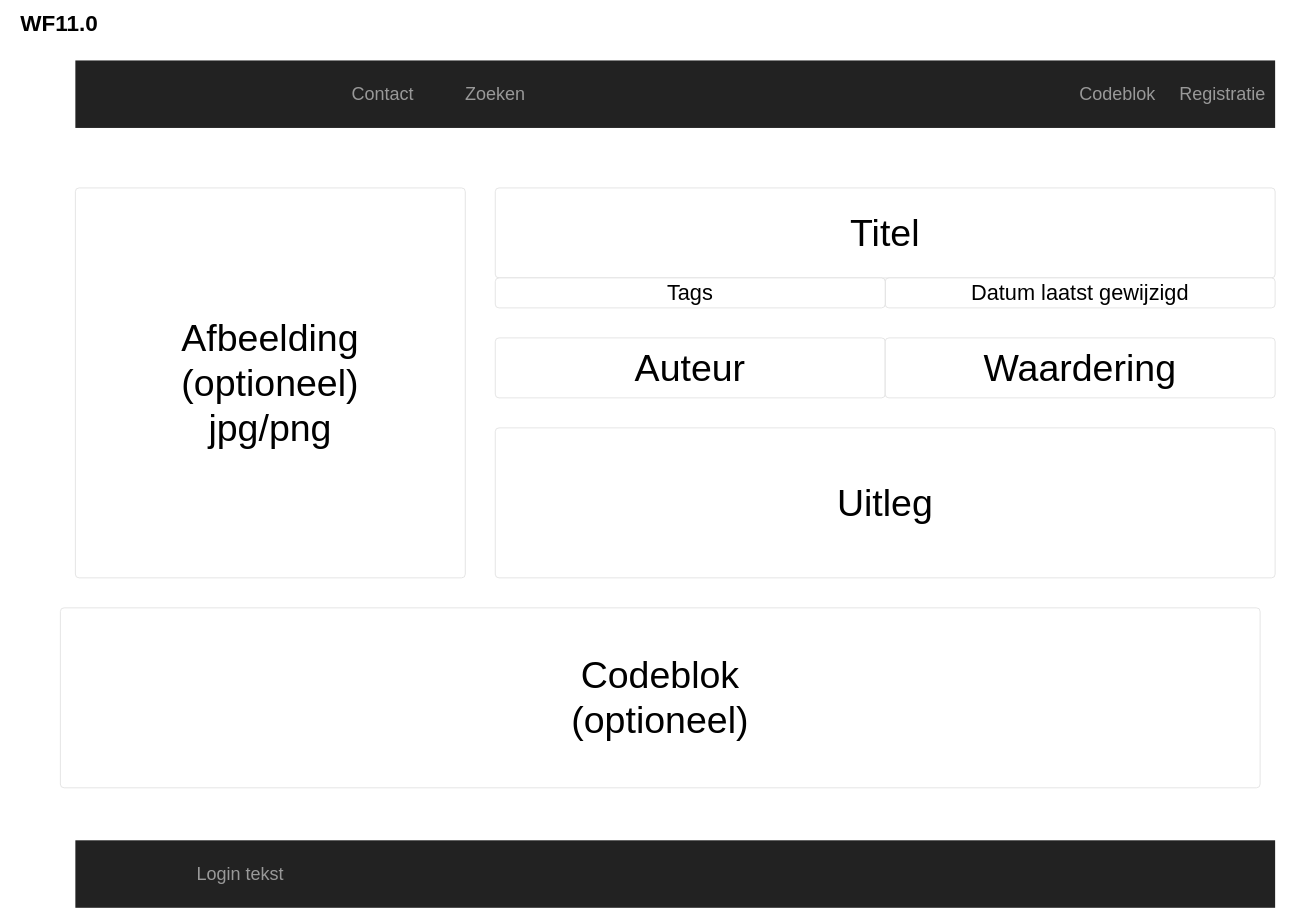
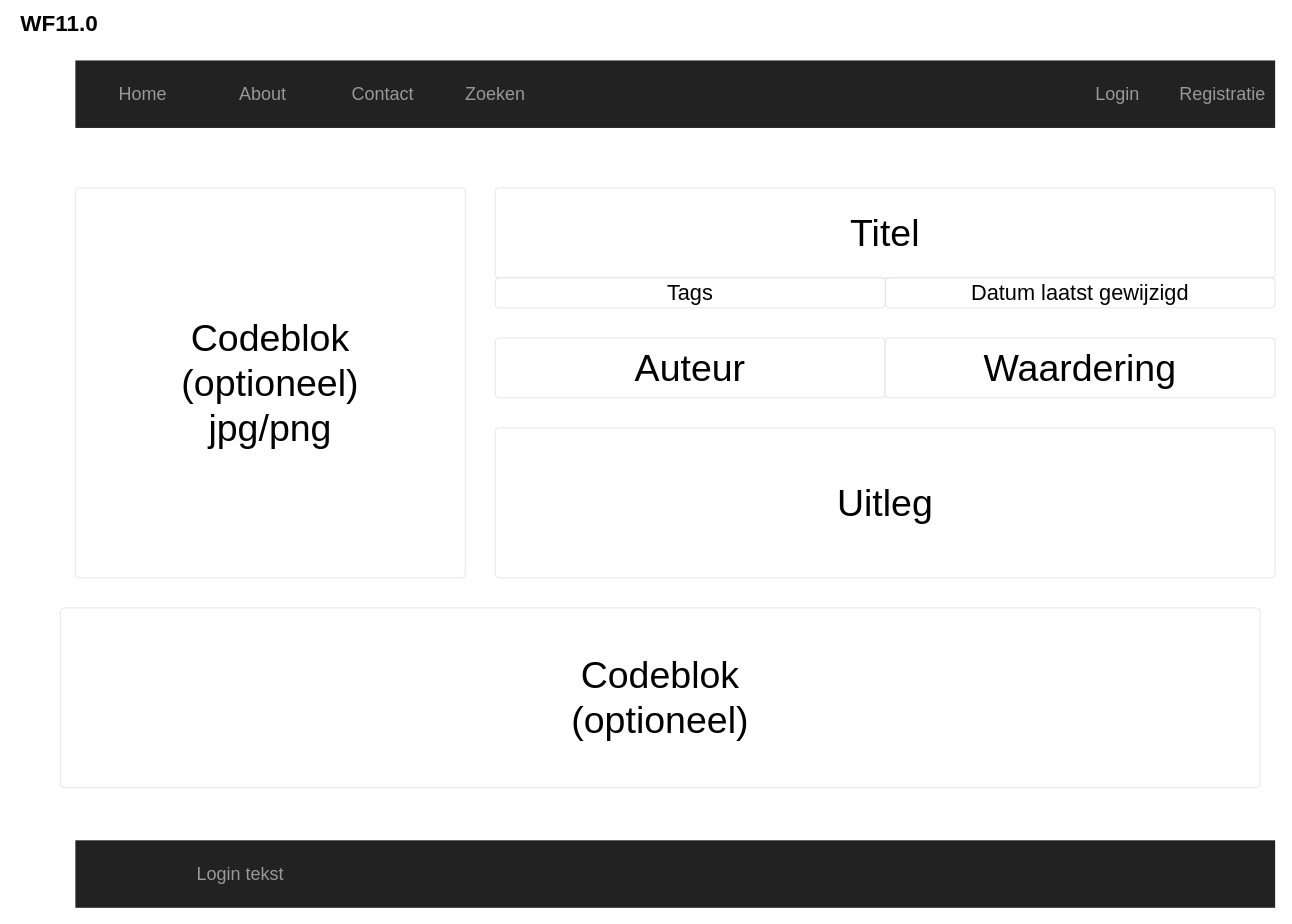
+ <mxCell id="8" value="Home" style="html=1;shadow=0;dashed=0;fillColor=none;strokeColor=none;shape=mxgraph.bootstrap.rect;fontColor=#999999;whiteSpace=wrap;fontSize=24;" parent="2" vertex="1"><mxGeometry x="20.003" width="140" height="90" as="geometry" /></mxCell>
+ <mxCell id="7" value="About" style="html=1;shadow=0;dashed=0;fillColor=none;strokeColor=none;shape=mxgraph.bootstrap.rect;fontColor=#999999;whiteSpace=wrap;fontSize=24;" parent="2" vertex="1"><mxGeometry x="179.993" width="140" height="90" as="geometry" /></mxCell>
- <mxCell id="4" value="Codeblok" style="html=1;shadow=0;dashed=0;fillColor=none;strokeColor=none;shape=mxgraph.bootstrap.rect;fontColor=#999999;whiteSpace=wrap;fontSize=24;" parent="2" vertex="1"><mxGeometry x="1320" width="140" height="90" as="geometry" /></mxCell>
+ <mxCell id="4" value="Login" style="html=1;shadow=0;dashed=0;fillColor=none;strokeColor=none;shape=mxgraph.bootstrap.rect;fontColor=#999999;whiteSpace=wrap;fontSize=24;" parent="2" vertex="1"><mxGeometry x="1320" width="140" height="90" as="geometry" /></mxCell>
- <mxCell id="12" value="&lt;font style=&quot;font-size: 50px&quot;&gt;Afbeelding &lt;br&gt;(optioneel)&lt;br&gt;jpg/png&lt;br&gt;&lt;/font&gt;" style="html=1;shadow=0;dashed=0;shape=mxgraph.bootstrap.rrect;rSize=5;fontSize=12;strokeColor=#dddddd;align=center;spacing=10;verticalAlign=middle;whiteSpace=wrap;rounded=0;" parent="1" vertex="1"><mxGeometry x="100" y="250" width="520" height="520" as="geometry" /></mxCell>
+ <mxCell id="12" value="&lt;font style=&quot;font-size: 50px&quot;&gt;Codeblok &lt;br&gt;(optioneel)&lt;br&gt;jpg/png&lt;br&gt;&lt;/font&gt;" style="html=1;shadow=0;dashed=0;shape=mxgraph.bootstrap.rrect;rSize=5;fontSize=12;strokeColor=#dddddd;align=center;spacing=10;verticalAlign=middle;whiteSpace=wrap;rounded=0;" parent="1" vertex="1"><mxGeometry x="100" y="250" width="520" height="520" as="geometry" /></mxCell>
